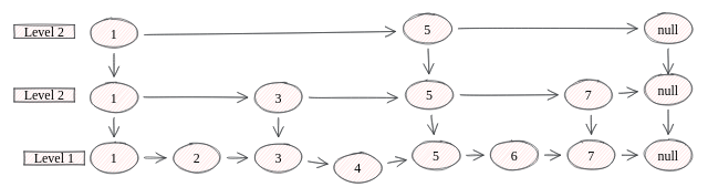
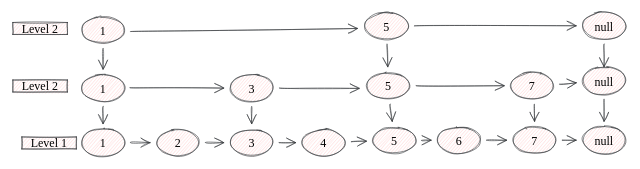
- <mxCell id="13" value="6" style="ellipse;whiteSpace=wrap;html=1;sketch=1;hachureGap=4;pointerEvents=0;fontFamily=Architects Daughter;fontSource=https%3A%2F%2Ffonts.googleapis.com%2Fcss%3Ffamily%3DArchitects%2BDaughter;fontSize=20;fillColor=#ffcccc;strokeColor=#36393d;" vertex="1" parent="1"><mxGeometry x="737" y="211" width="75" height="45" as="geometry" /></mxCell>
+ <mxCell id="13" value="6" style="ellipse;whiteSpace=wrap;html=1;sketch=1;hachureGap=4;pointerEvents=0;fontFamily=Architects Daughter;fontSource=https%3A%2F%2Ffonts.googleapis.com%2Fcss%3Ffamily%3DArchitects%2BDaughter;fontSize=20;fillColor=#ffcccc;strokeColor=#36393d;" vertex="1" parent="1"><mxGeometry x="727" y="211" width="75" height="45" as="geometry" /></mxCell>
- <mxCell id="9" value="4" style="ellipse;whiteSpace=wrap;html=1;sketch=1;hachureGap=4;pointerEvents=0;fontFamily=Architects Daughter;fontSource=https%3A%2F%2Ffonts.googleapis.com%2Fcss%3Ffamily%3DArchitects%2BDaughter;fontSize=20;fillColor=#ffcccc;strokeColor=#36393d;" vertex="1" parent="1"><mxGeometry x="501" y="230" width="75" height="45" as="geometry" /></mxCell>
+ <mxCell id="9" value="4" style="ellipse;whiteSpace=wrap;html=1;sketch=1;hachureGap=4;pointerEvents=0;fontFamily=Architects Daughter;fontSource=https%3A%2F%2Ffonts.googleapis.com%2Fcss%3Ffamily%3DArchitects%2BDaughter;fontSize=20;fillColor=#ffcccc;strokeColor=#36393d;" vertex="1" parent="1"><mxGeometry x="501" y="215" width="75" height="45" as="geometry" /></mxCell>
